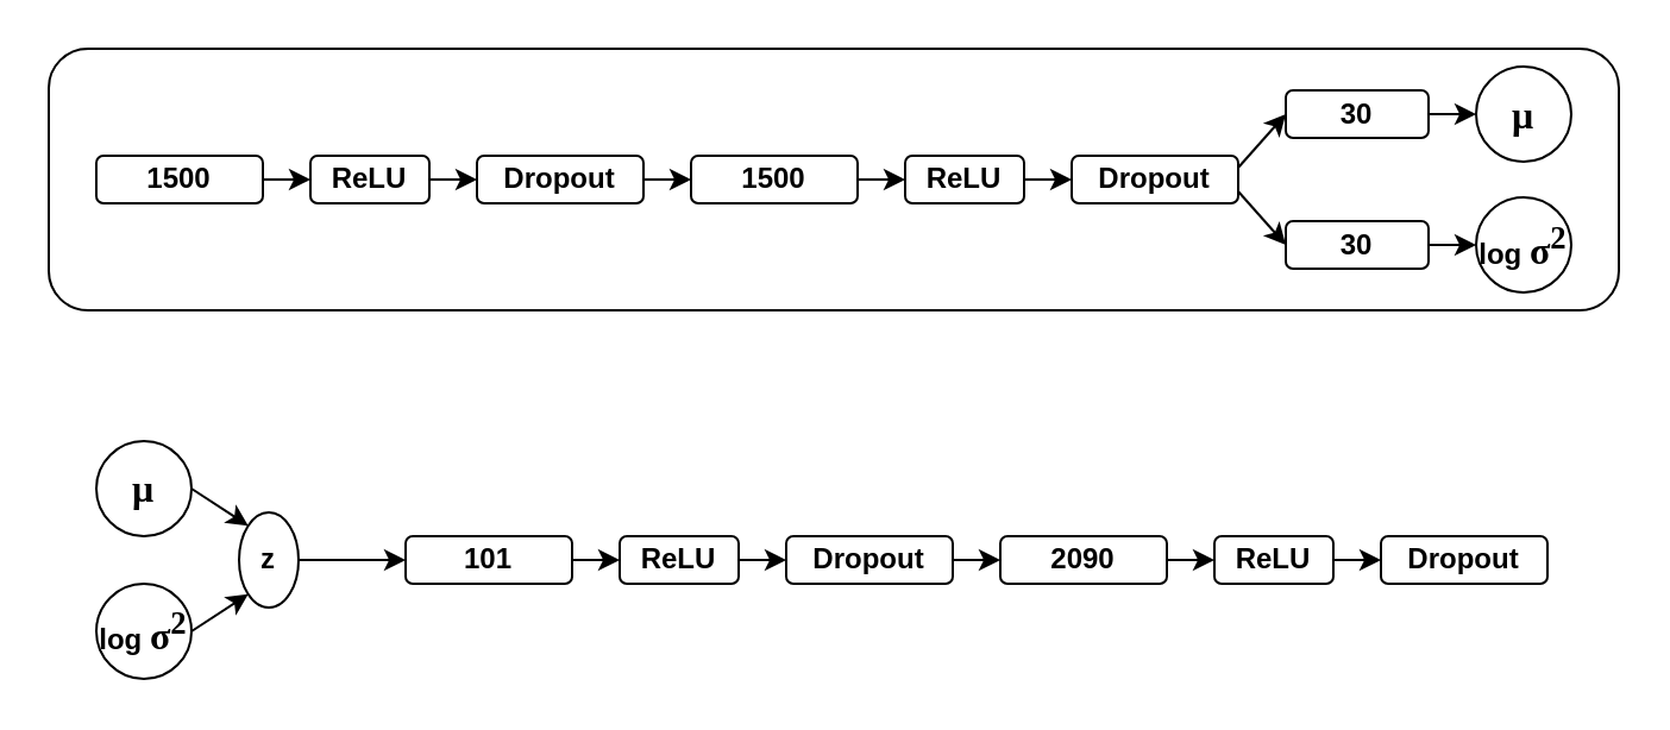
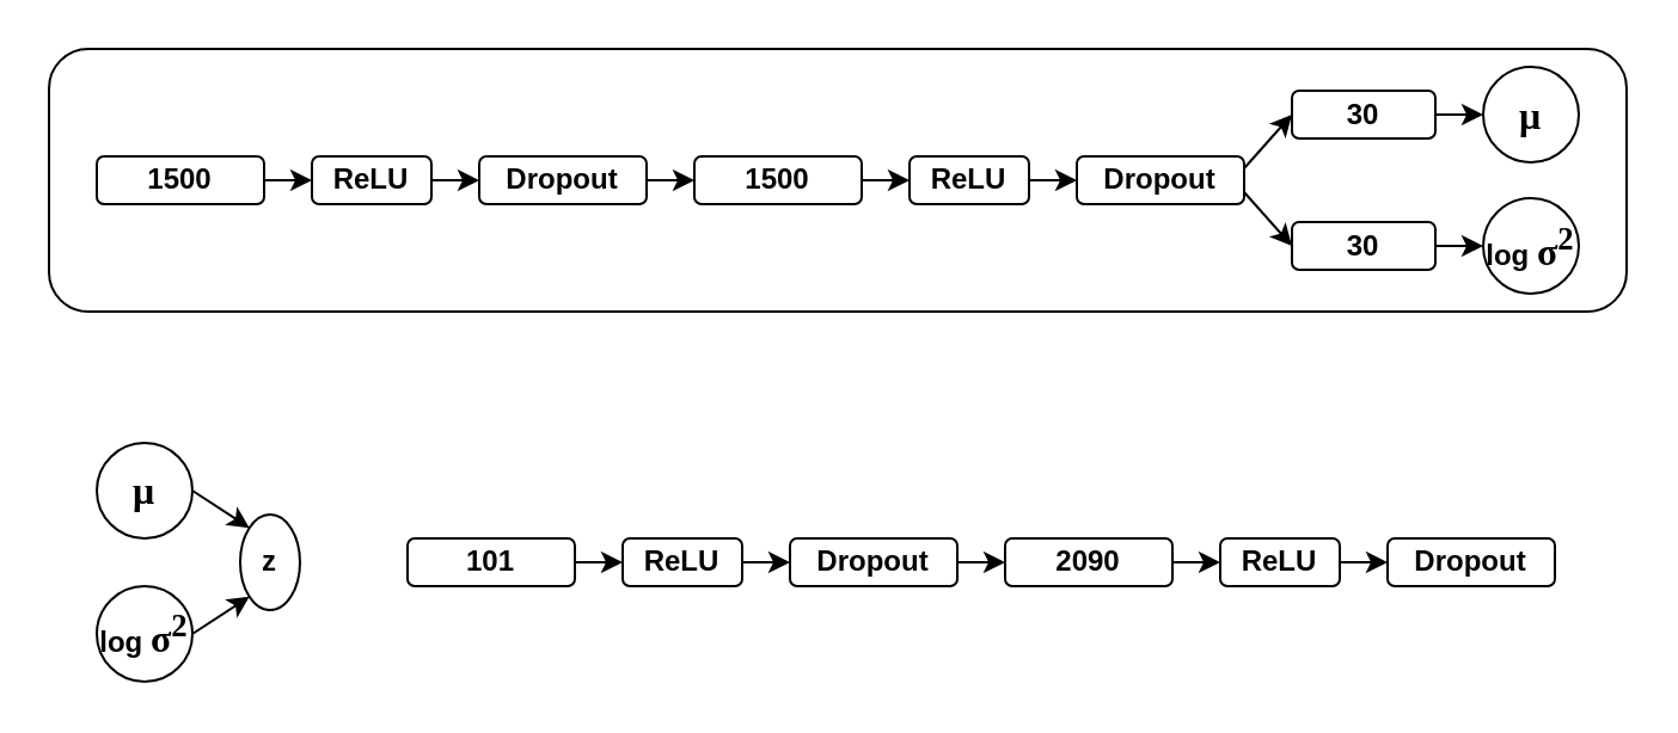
- <mxCell id="15" style="edgeStyle=none;rounded=0;orthogonalLoop=1;jettySize=auto;html=1;exitX=1;exitY=0.5;exitDx=0;exitDy=0;entryX=0;entryY=0.5;entryDx=0;entryDy=0;" edge="1" parent="1" source="16" target="18"><mxGeometry relative="1" as="geometry" /></mxCell>
